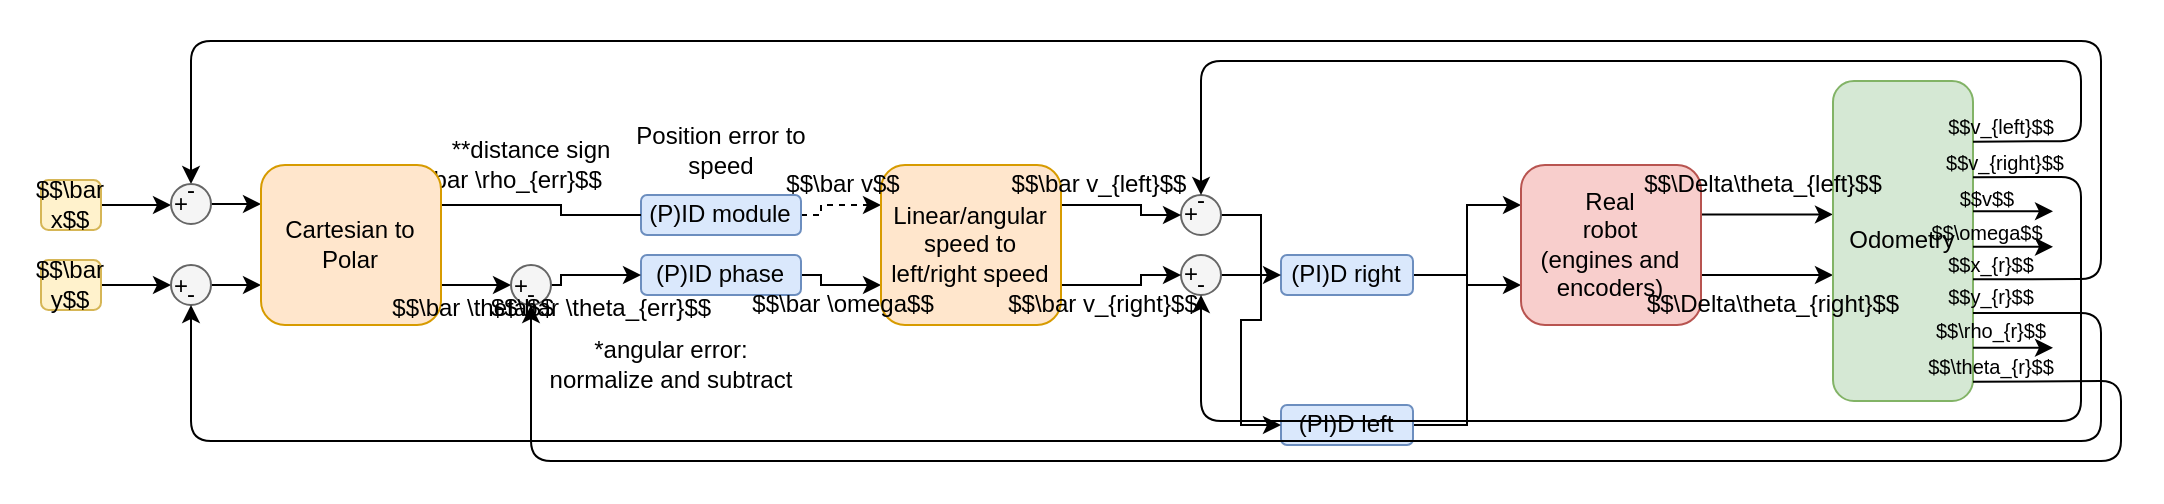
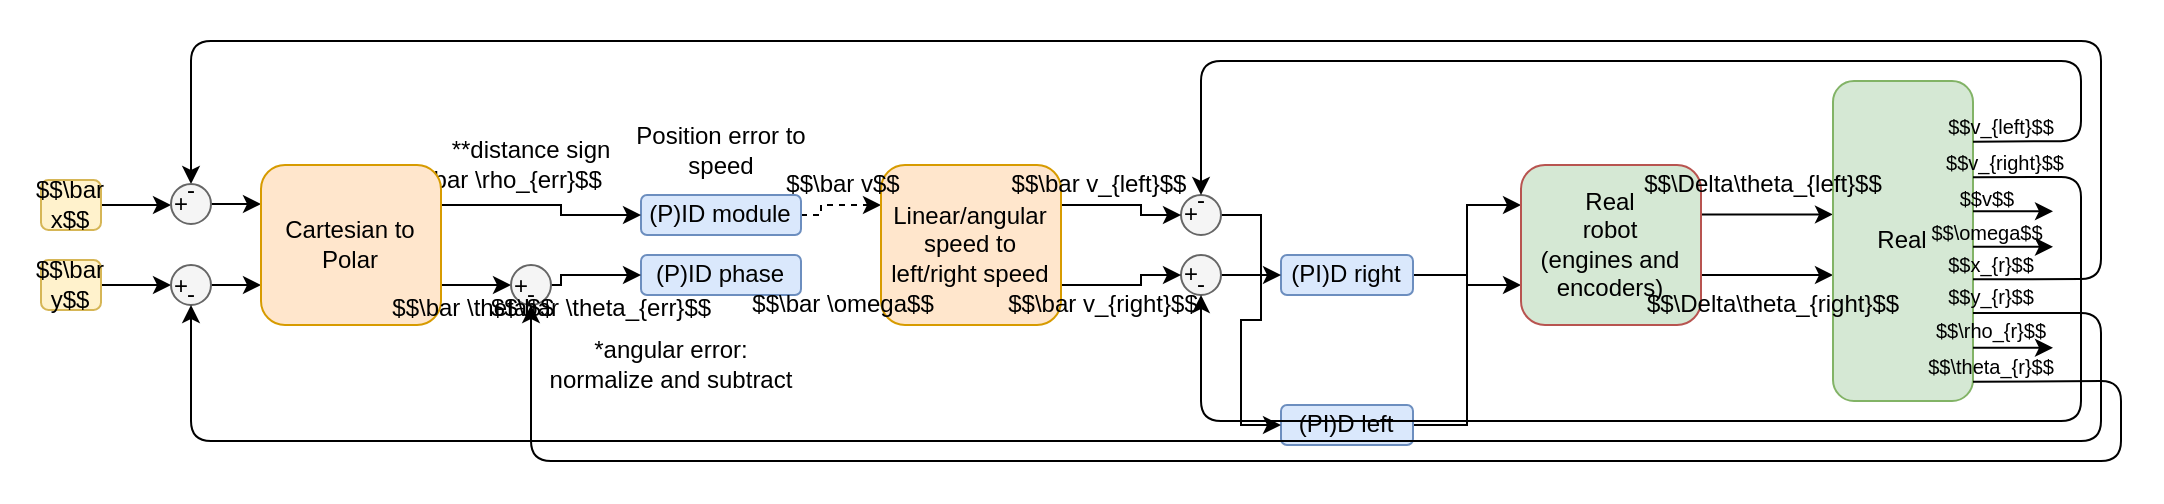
- <mxCell id="58" style="edgeStyle=orthogonalEdgeStyle;rounded=0;orthogonalLoop=1;jettySize=auto;html=1;exitX=1;exitY=0.25;exitDx=0;exitDy=0;entryX=0;entryY=0.5;entryDx=0;entryDy=0;endArrow=none;" parent="1" source="60" target="36" edge="1"><mxGeometry relative="1" as="geometry"><Array as="points"><mxPoint x="280" y="102" /><mxPoint x="280" y="107" /></Array></mxGeometry></mxCell>
+ <mxCell id="58" style="edgeStyle=orthogonalEdgeStyle;rounded=0;orthogonalLoop=1;jettySize=auto;html=1;exitX=1;exitY=0.25;exitDx=0;exitDy=0;entryX=0;entryY=0.5;entryDx=0;entryDy=0;" parent="1" source="60" target="36" edge="1"><mxGeometry relative="1" as="geometry"><Array as="points"><mxPoint x="280" y="102" /><mxPoint x="280" y="107" /></Array></mxGeometry></mxCell>
- <mxCell id="9" value="Odometry" style="rounded=1;whiteSpace=wrap;html=1;fillColor=#d5e8d4;strokeColor=#82b366;" parent="1" vertex="1"><mxGeometry x="916" y="40" width="70" height="160" as="geometry" /></mxCell>
+ <mxCell id="9" value="Real" style="rounded=1;whiteSpace=wrap;html=1;fillColor=#d5e8d4;strokeColor=#82b366;" parent="1" vertex="1"><mxGeometry x="916" y="40" width="70" height="160" as="geometry" /></mxCell>
- <mxCell id="8" value="Real&lt;br&gt;robot&lt;br&gt;(engines and encoders)" style="rounded=1;whiteSpace=wrap;html=1;fillColor=#f8cecc;strokeColor=#b85450;" parent="1" vertex="1"><mxGeometry x="760" y="82" width="90" height="80" as="geometry" /></mxCell>
+ <mxCell id="8" value="Real&lt;br&gt;robot&lt;br&gt;(engines and encoders)" style="rounded=1;whiteSpace=wrap;html=1;fillColor=#d5e8d4;strokeColor=#b85450;" parent="1" vertex="1"><mxGeometry x="760" y="82" width="90" height="80" as="geometry" /></mxCell>
- <mxCell id="37" style="edgeStyle=orthogonalEdgeStyle;rounded=0;orthogonalLoop=1;jettySize=auto;html=1;exitX=1;exitY=0.5;exitDx=0;exitDy=0;entryX=0;entryY=0.75;entryDx=0;entryDy=0;" parent="1" source="38" target="41" edge="1"><mxGeometry relative="1" as="geometry"><Array as="points"><mxPoint x="410" y="137" /><mxPoint x="410" y="142" /></Array></mxGeometry></mxCell>
